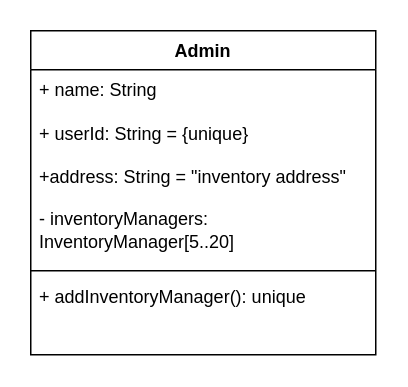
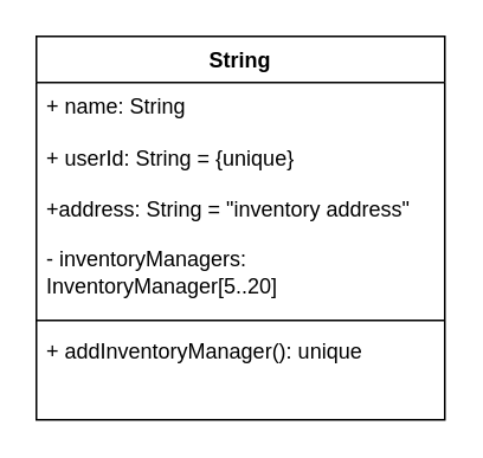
- <mxCell id="2" value="Admin" style="swimlane;fontStyle=1;align=center;verticalAlign=top;childLayout=stackLayout;horizontal=1;startSize=26;horizontalStack=0;resizeParent=1;resizeParentMax=0;resizeLast=0;collapsible=1;marginBottom=0;whiteSpace=wrap;html=1;" vertex="1" parent="1"><mxGeometry x="20" y="20" width="230" height="216" as="geometry" /></mxCell>
+ <mxCell id="2" value="String" style="swimlane;fontStyle=1;align=center;verticalAlign=top;childLayout=stackLayout;horizontal=1;startSize=26;horizontalStack=0;resizeParent=1;resizeParentMax=0;resizeLast=0;collapsible=1;marginBottom=0;whiteSpace=wrap;html=1;" vertex="1" parent="1"><mxGeometry x="20" y="20" width="230" height="216" as="geometry" /></mxCell>
